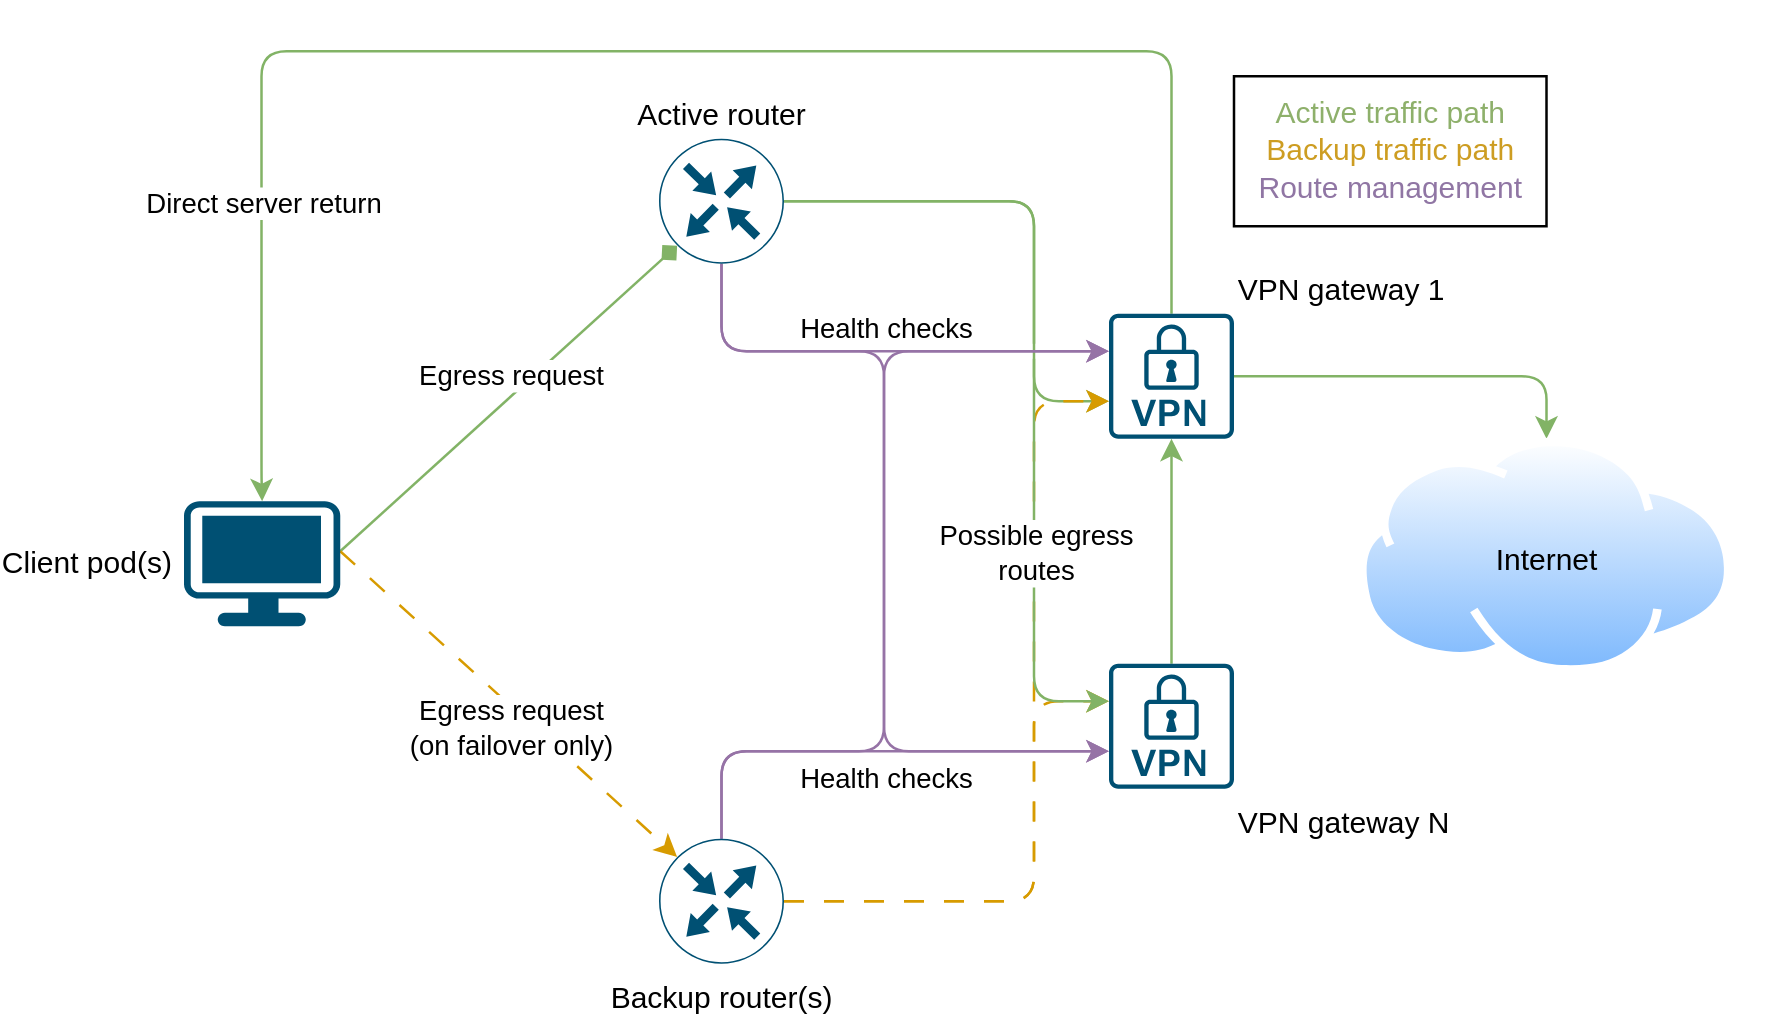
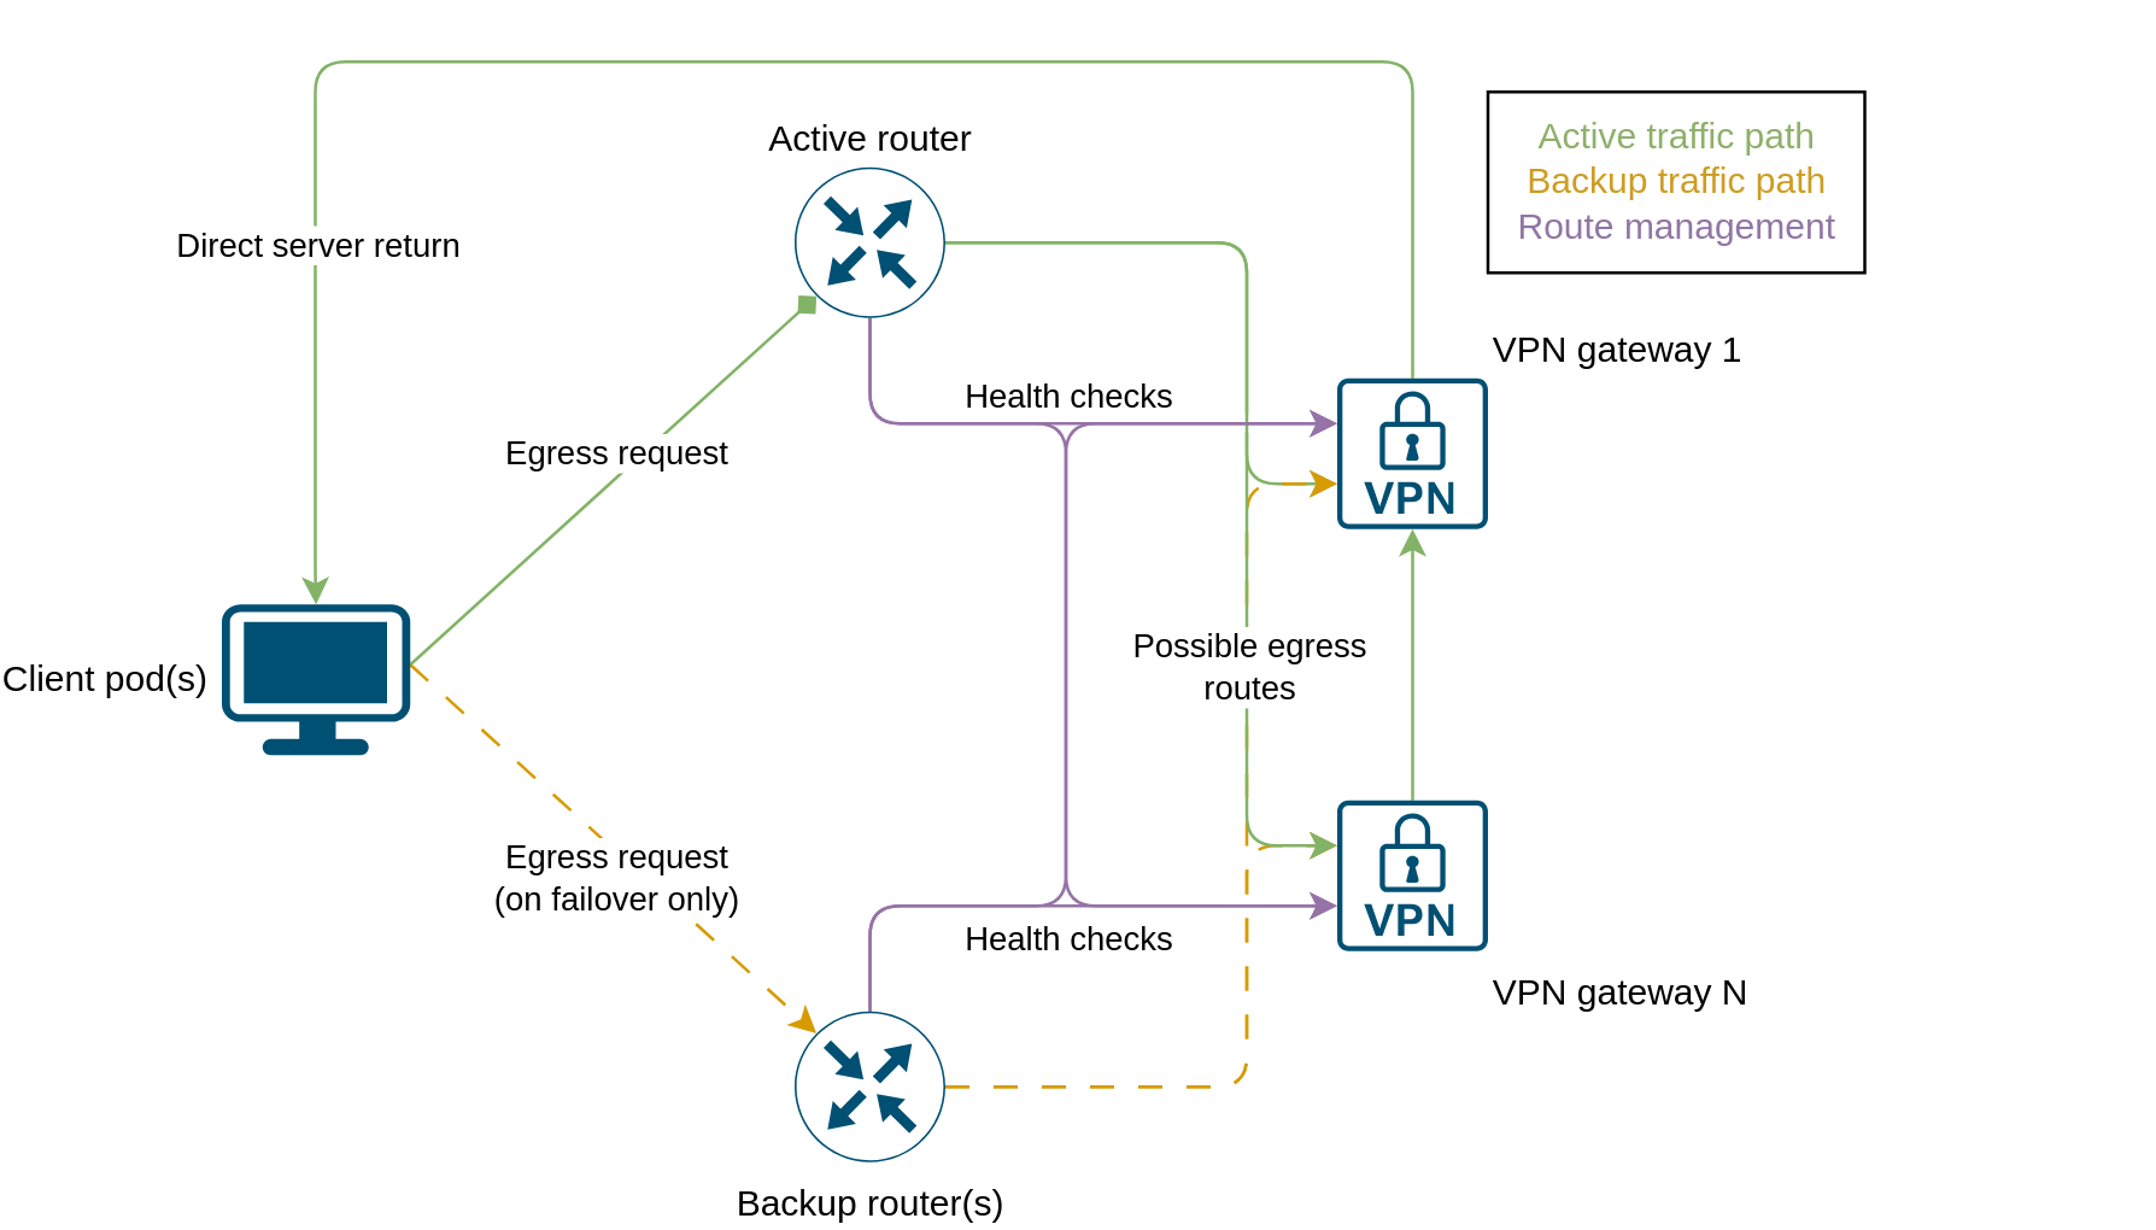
- <mxCell id="13" style="edgeStyle=orthogonalEdgeStyle;rounded=1;orthogonalLoop=1;jettySize=auto;html=1;entryX=0.5;entryY=0;entryDx=0;entryDy=0;curved=0;fillColor=#d5e8d4;strokeColor=#82b366;" parent="1" source="24" target="16" edge="1"><mxGeometry relative="1" as="geometry" /></mxCell>
- <mxCell id="16" value="Internet" style="image;aspect=fixed;perimeter=ellipsePerimeter;html=1;align=center;shadow=0;dashed=0;spacingTop=3;image=img/lib/active_directory/internet_cloud.svg;labelPosition=center;verticalLabelPosition=middle;verticalAlign=middle;labelBackgroundColor=none;" parent="1" vertex="1"><mxGeometry x="490" y="175" width="150" height="94.5" as="geometry" /></mxCell>
